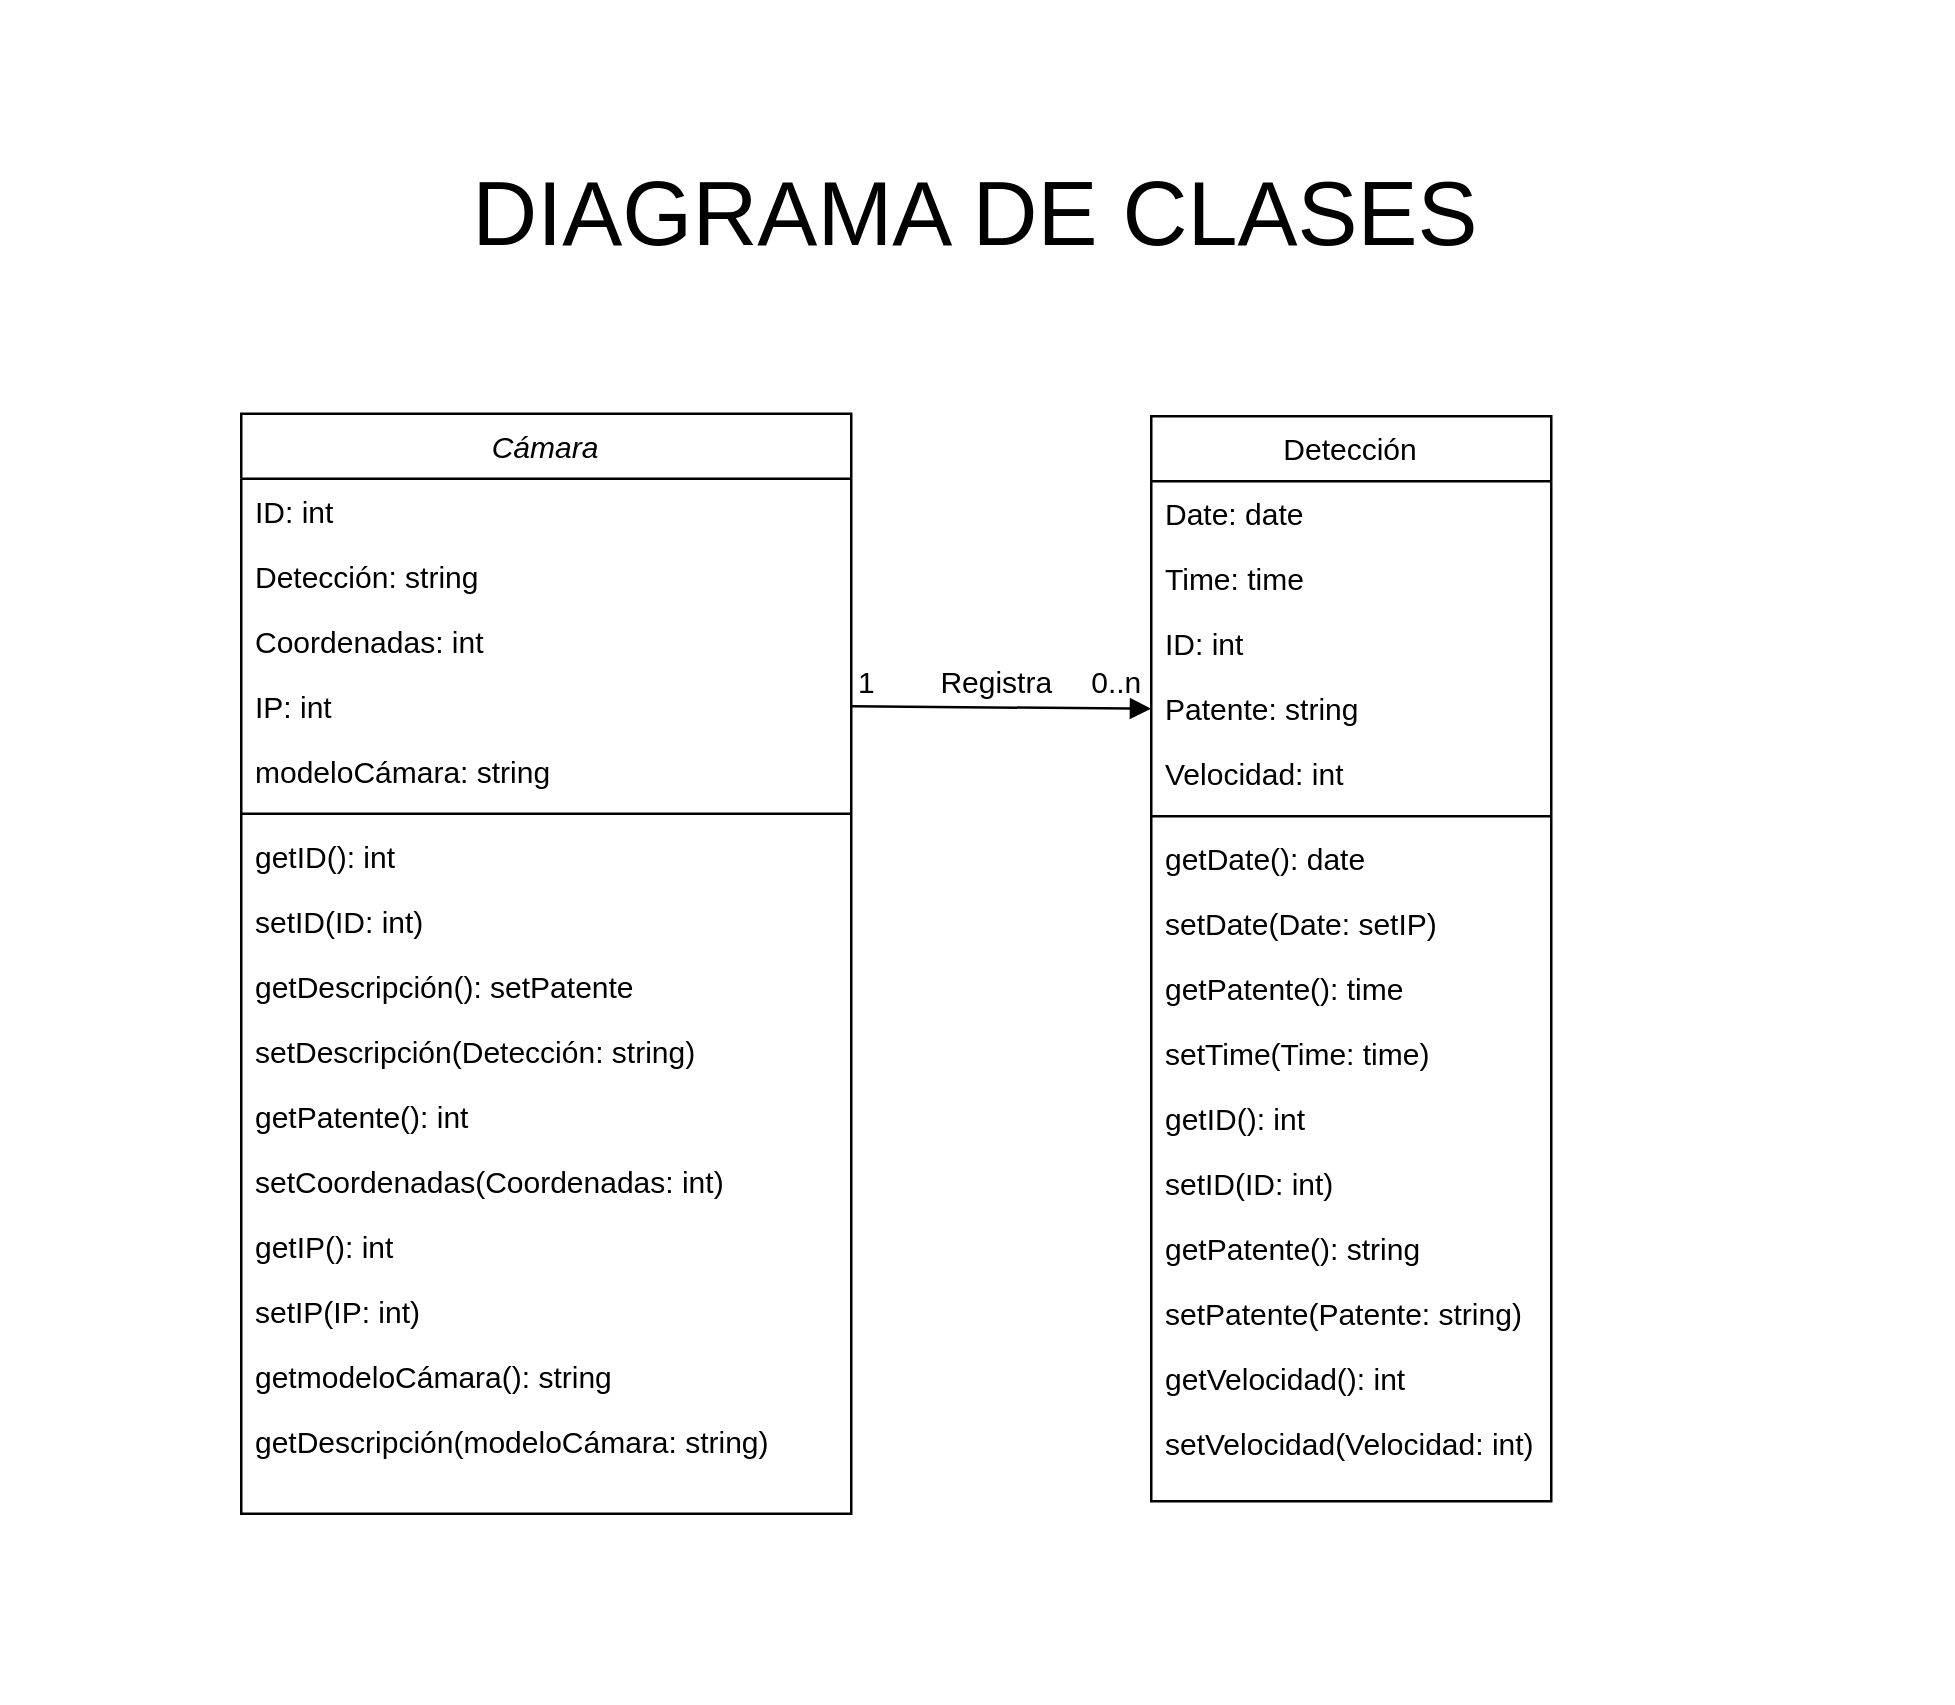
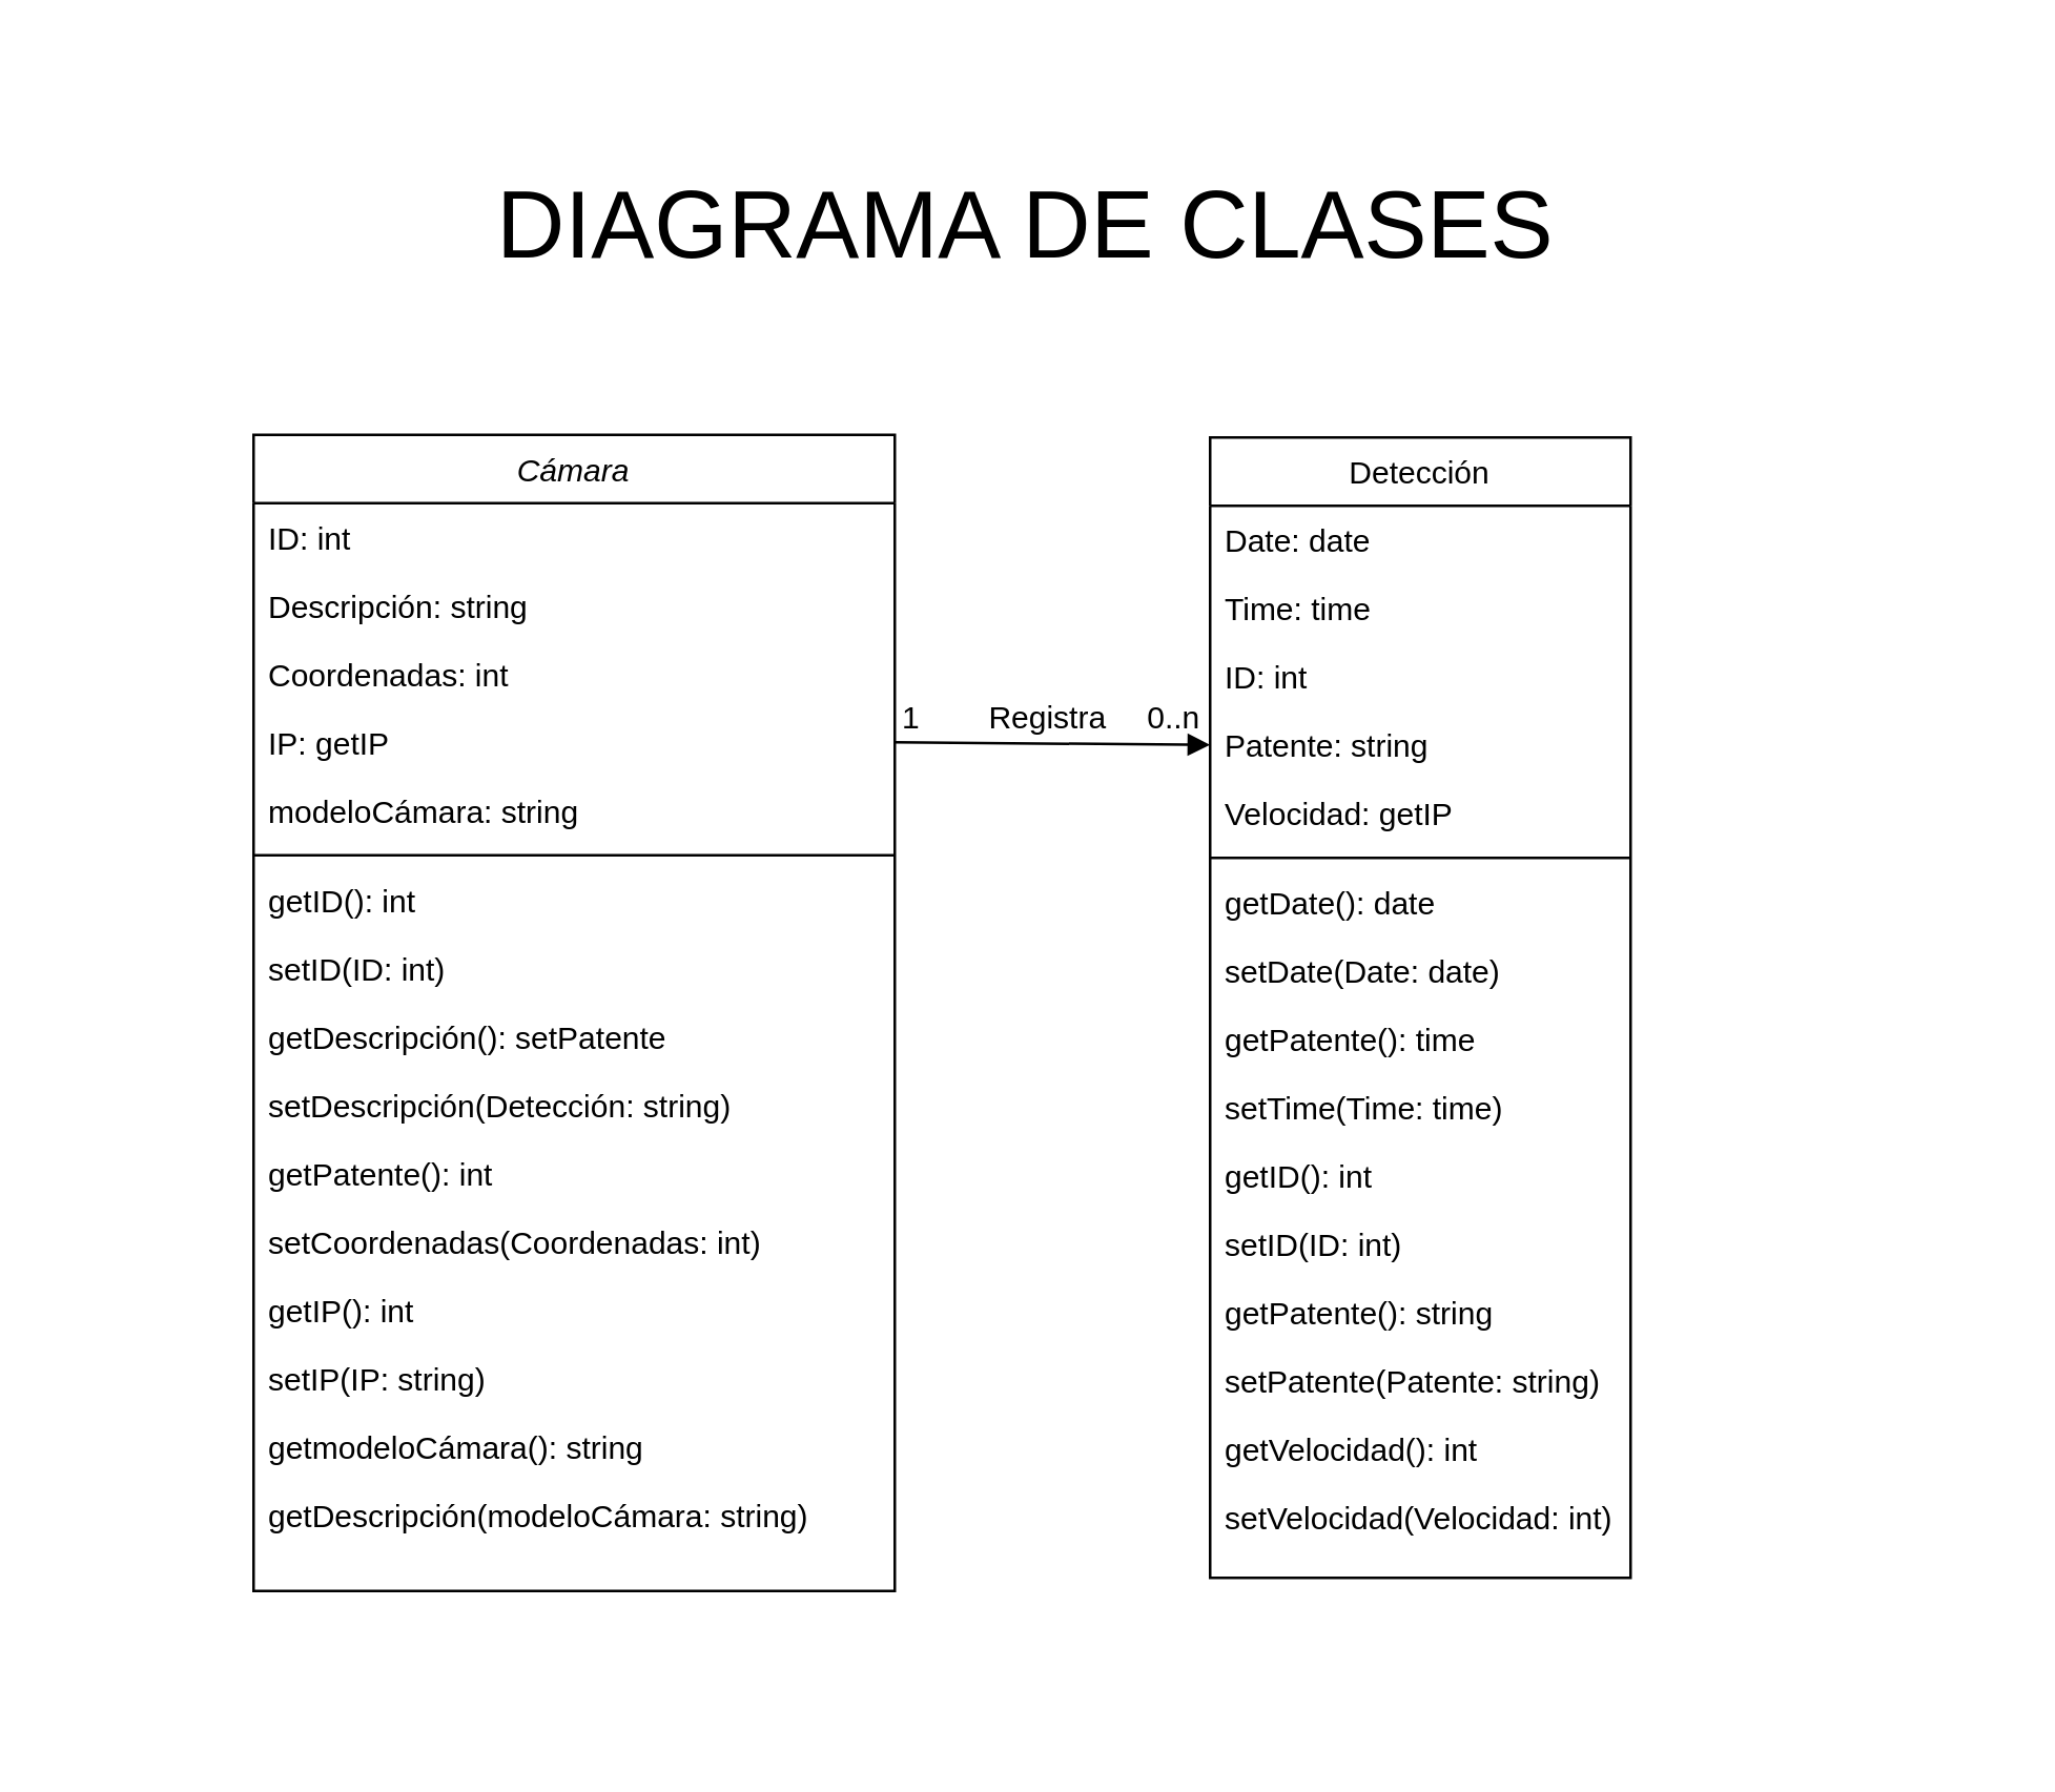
- <mxCell id="4" value="Detección: string" style="text;align=left;verticalAlign=top;spacingLeft=4;spacingRight=4;overflow=hidden;rotatable=0;points=[[0,0.5],[1,0.5]];portConstraint=eastwest;rounded=0;shadow=0;html=0;" parent="2" vertex="1"><mxGeometry y="52" width="244" height="26" as="geometry" /></mxCell>
+ <mxCell id="4" value="Descripción: string" style="text;align=left;verticalAlign=top;spacingLeft=4;spacingRight=4;overflow=hidden;rotatable=0;points=[[0,0.5],[1,0.5]];portConstraint=eastwest;rounded=0;shadow=0;html=0;" parent="2" vertex="1"><mxGeometry y="52" width="244" height="26" as="geometry" /></mxCell>
- <mxCell id="6" value="IP: int" style="text;align=left;verticalAlign=top;spacingLeft=4;spacingRight=4;overflow=hidden;rotatable=0;points=[[0,0.5],[1,0.5]];portConstraint=eastwest;rounded=0;shadow=0;html=0;" parent="2" vertex="1"><mxGeometry y="104" width="244" height="26" as="geometry" /></mxCell>
+ <mxCell id="6" value="IP: getIP" style="text;align=left;verticalAlign=top;spacingLeft=4;spacingRight=4;overflow=hidden;rotatable=0;points=[[0,0.5],[1,0.5]];portConstraint=eastwest;rounded=0;shadow=0;html=0;" parent="2" vertex="1"><mxGeometry y="104" width="244" height="26" as="geometry" /></mxCell>
- <mxCell id="24" value="Velocidad: int" style="text;align=left;verticalAlign=top;spacingLeft=4;spacingRight=4;overflow=hidden;rotatable=0;points=[[0,0.5],[1,0.5]];portConstraint=eastwest;rounded=0;shadow=0;html=0;" parent="19" vertex="1"><mxGeometry y="130" width="160" height="26" as="geometry" /></mxCell>
+ <mxCell id="24" value="Velocidad: getIP" style="text;align=left;verticalAlign=top;spacingLeft=4;spacingRight=4;overflow=hidden;rotatable=0;points=[[0,0.5],[1,0.5]];portConstraint=eastwest;rounded=0;shadow=0;html=0;" parent="19" vertex="1"><mxGeometry y="130" width="160" height="26" as="geometry" /></mxCell>
- <mxCell id="27" value="setDate(Date: setIP)" style="text;align=left;verticalAlign=top;spacingLeft=4;spacingRight=4;overflow=hidden;rotatable=0;points=[[0,0.5],[1,0.5]];portConstraint=eastwest;rounded=0;shadow=0;html=0;" parent="19" vertex="1"><mxGeometry y="190" width="160" height="26" as="geometry" /></mxCell>
+ <mxCell id="27" value="setDate(Date: date)" style="text;align=left;verticalAlign=top;spacingLeft=4;spacingRight=4;overflow=hidden;rotatable=0;points=[[0,0.5],[1,0.5]];portConstraint=eastwest;rounded=0;shadow=0;html=0;" parent="19" vertex="1"><mxGeometry y="190" width="160" height="26" as="geometry" /></mxCell>
- <mxCell id="16" value="setIP(IP: int)" style="text;align=left;verticalAlign=top;spacingLeft=4;spacingRight=4;overflow=hidden;rotatable=0;points=[[0,0.5],[1,0.5]];portConstraint=eastwest;rounded=0;shadow=0;html=0;" parent="2" vertex="1"><mxGeometry y="346" width="244" height="26" as="geometry" /></mxCell>
+ <mxCell id="16" value="setIP(IP: string)" style="text;align=left;verticalAlign=top;spacingLeft=4;spacingRight=4;overflow=hidden;rotatable=0;points=[[0,0.5],[1,0.5]];portConstraint=eastwest;rounded=0;shadow=0;html=0;" parent="2" vertex="1"><mxGeometry y="346" width="244" height="26" as="geometry" /></mxCell>
